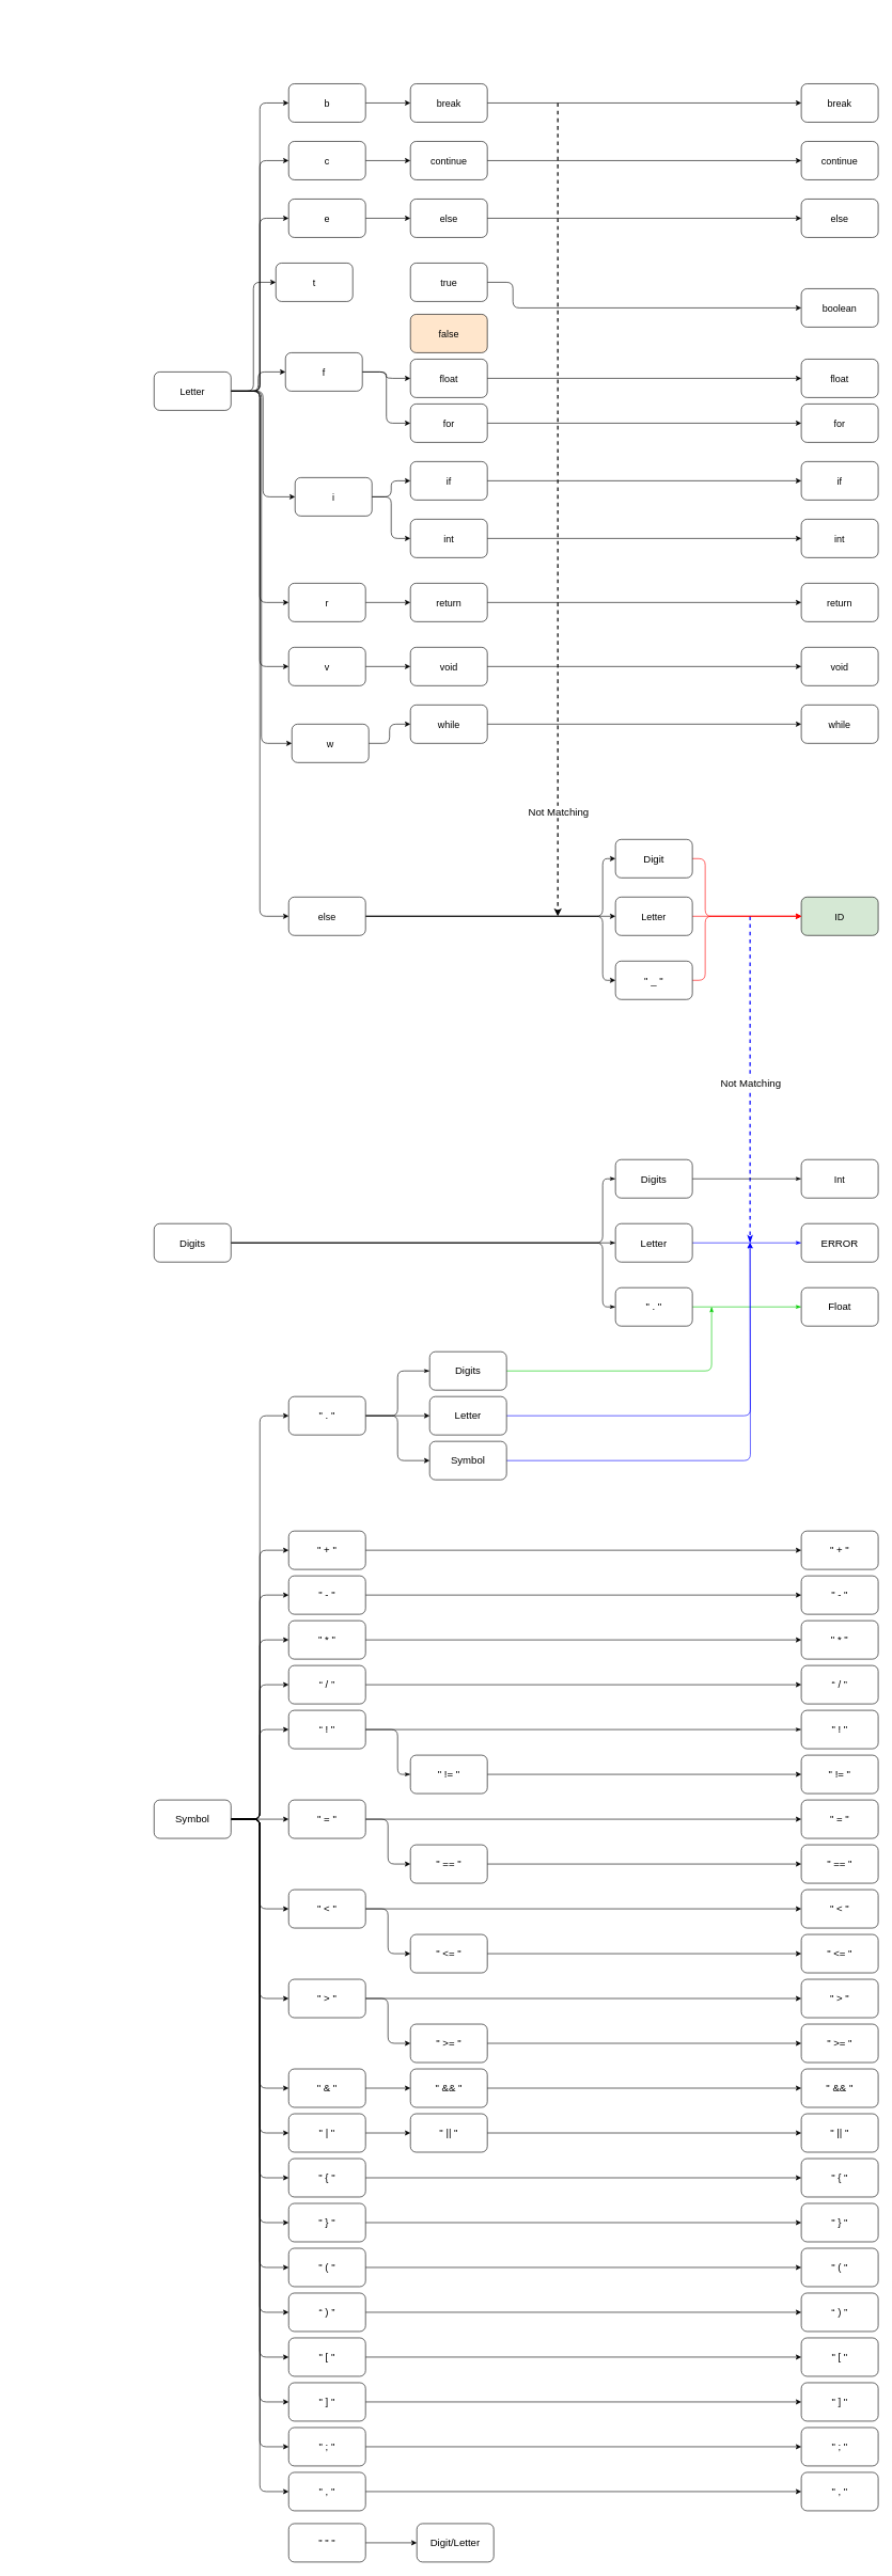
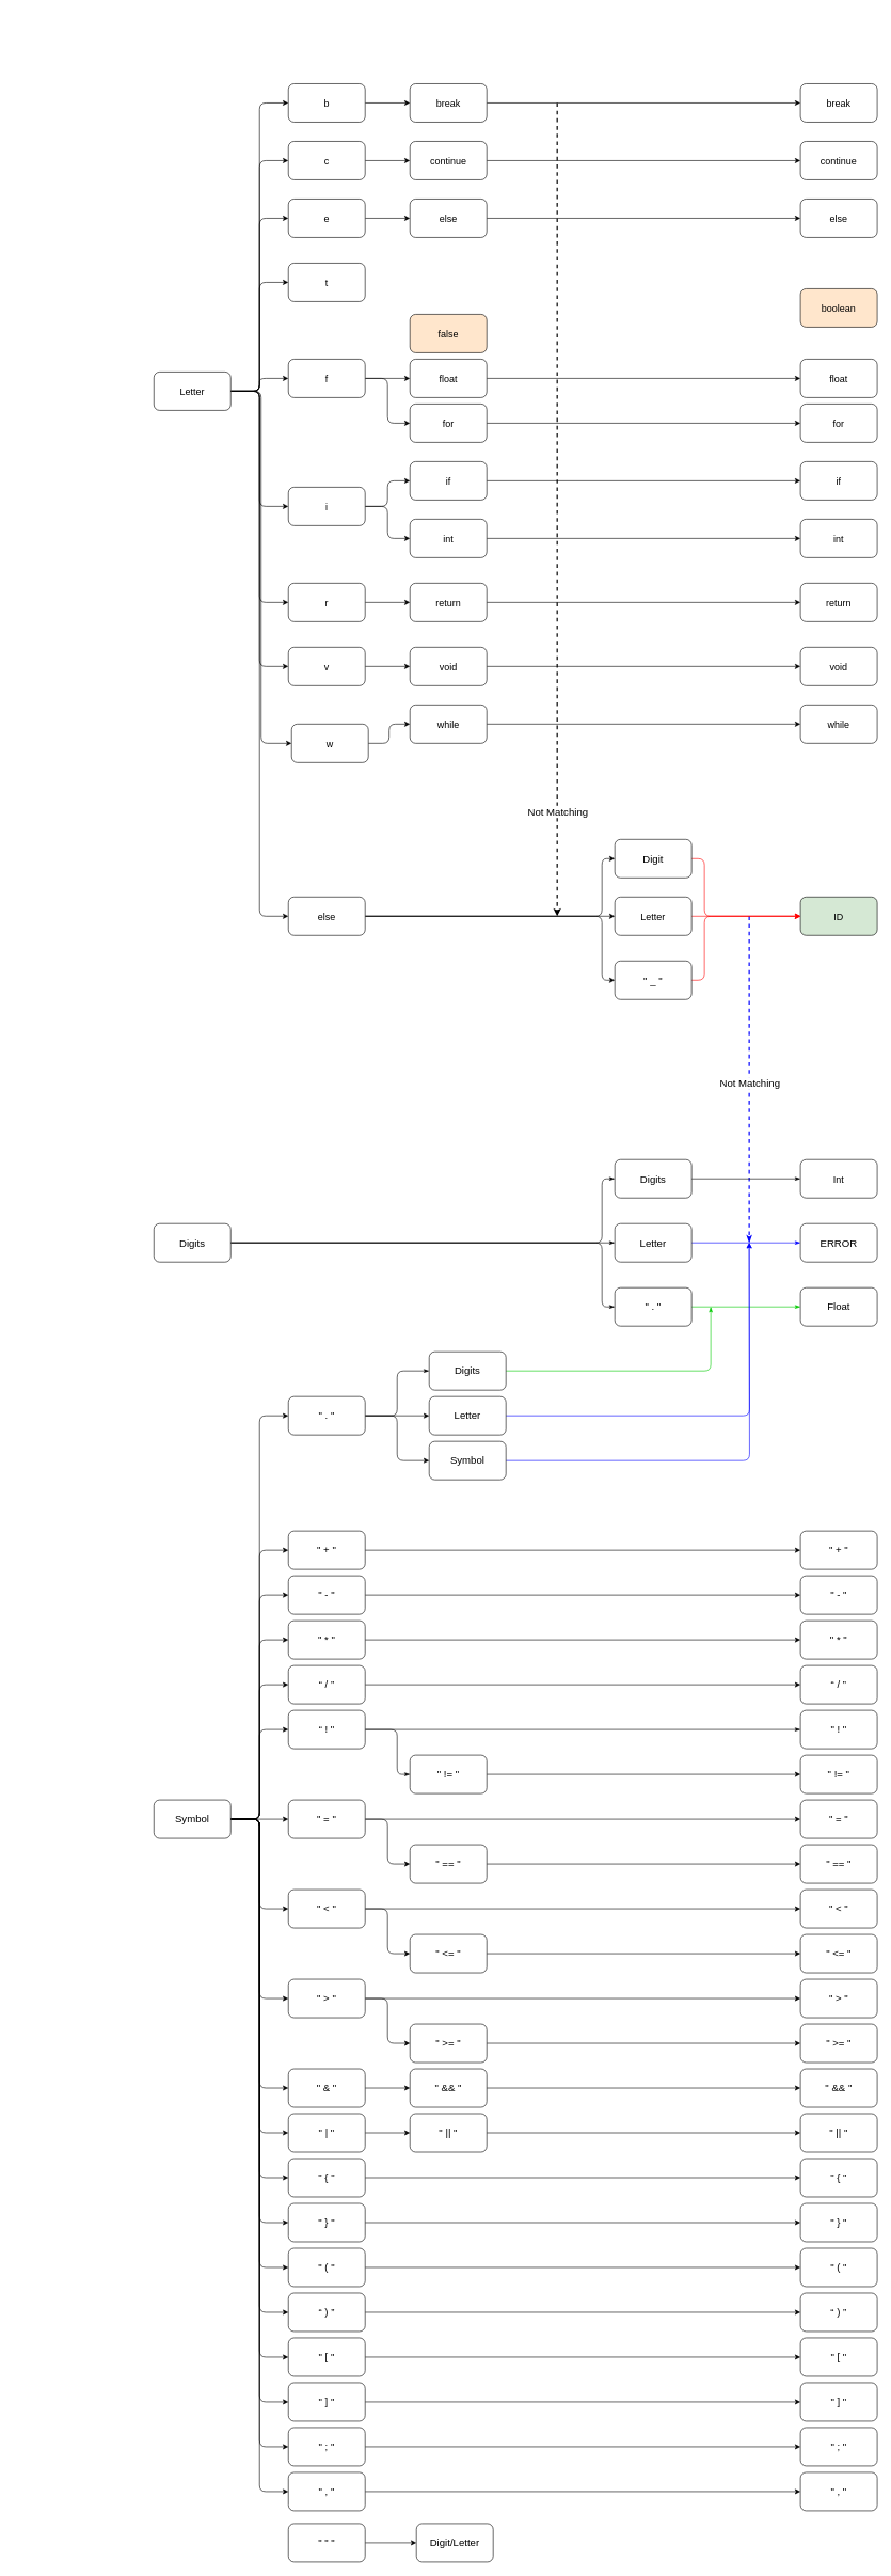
- <mxCell id="64" value="t" style="rounded=1;whiteSpace=wrap;html=1;fontFamily=Helvetica;fontSize=15;" parent="1" vertex="1"><mxGeometry x="430" y="410" width="120" height="60" as="geometry" /></mxCell>
+ <mxCell id="64" value="t" style="rounded=1;whiteSpace=wrap;html=1;fontFamily=Helvetica;fontSize=15;" parent="1" vertex="1"><mxGeometry x="450" y="410" width="120" height="60" as="geometry" /></mxCell>
- <mxCell id="66" value="true" style="rounded=1;whiteSpace=wrap;html=1;fontFamily=Helvetica;fontSize=15;" parent="1" vertex="1"><mxGeometry x="640" y="410.003" width="120" height="60" as="geometry" /></mxCell>
- <mxCell id="65" style="edgeStyle=orthogonalEdgeStyle;rounded=1;orthogonalLoop=1;jettySize=auto;html=1;exitX=1;exitY=0.5;exitDx=0;exitDy=0;entryX=0;entryY=0.5;entryDx=0;entryDy=0;startArrow=none;startFill=0;endArrow=classic;endFill=1;fontFamily=Helvetica;fontSize=15;strokeColor=#000000;" parent="1" source="66" target="67" edge="1"><mxGeometry relative="1" as="geometry"><Array as="points"><mxPoint x="800" y="440" /><mxPoint x="800" y="480" /></Array></mxGeometry></mxCell>
- <mxCell id="67" value="boolean" style="rounded=1;whiteSpace=wrap;html=1;fontFamily=Helvetica;fontSize=15;" parent="1" vertex="1"><mxGeometry x="1250" y="450" width="120" height="60" as="geometry" /></mxCell>
+ <mxCell id="67" value="boolean" style="rounded=1;whiteSpace=wrap;html=1;fontFamily=Helvetica;fontSize=15;fillColor=#ffe6cc;" parent="1" vertex="1"><mxGeometry x="1250" y="450" width="120" height="60" as="geometry" /></mxCell>
- <mxCell id="31" value="f" style="rounded=1;whiteSpace=wrap;html=1;fontFamily=Helvetica;fontSize=15;strokeColor=#000000;" parent="1" vertex="1"><mxGeometry x="445" y="550" width="120" height="60" as="geometry" /></mxCell>
+ <mxCell id="31" value="f" style="rounded=1;whiteSpace=wrap;html=1;fontFamily=Helvetica;fontSize=15;strokeColor=#000000;" parent="1" vertex="1"><mxGeometry x="450" y="560" width="120" height="60" as="geometry" /></mxCell>
- <mxCell id="42" value="i" style="rounded=1;whiteSpace=wrap;html=1;fontFamily=Helvetica;fontSize=15;" parent="1" vertex="1"><mxGeometry x="460" y="745" width="120" height="60" as="geometry" /></mxCell>
+ <mxCell id="42" value="i" style="rounded=1;whiteSpace=wrap;html=1;fontFamily=Helvetica;fontSize=15;" parent="1" vertex="1"><mxGeometry x="450" y="760" width="120" height="60" as="geometry" /></mxCell>
